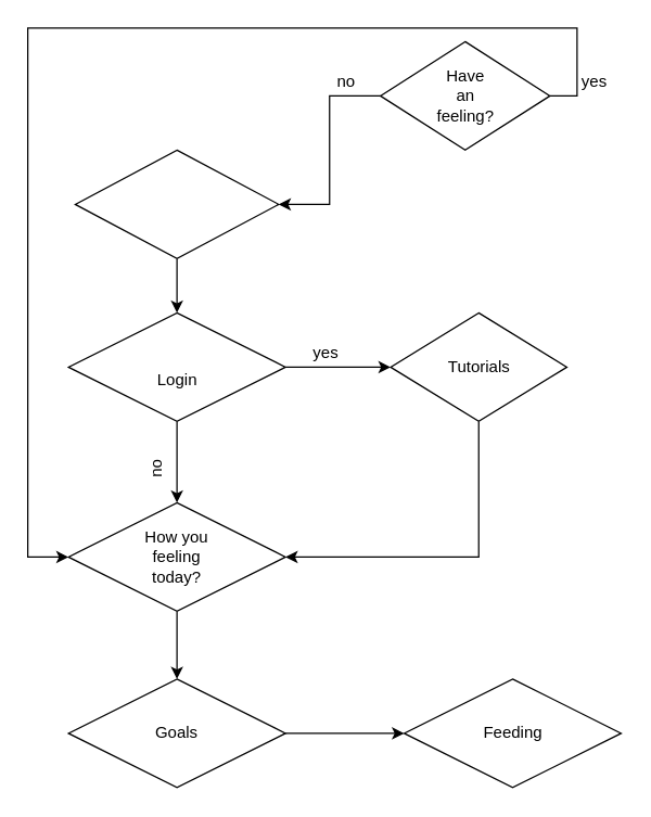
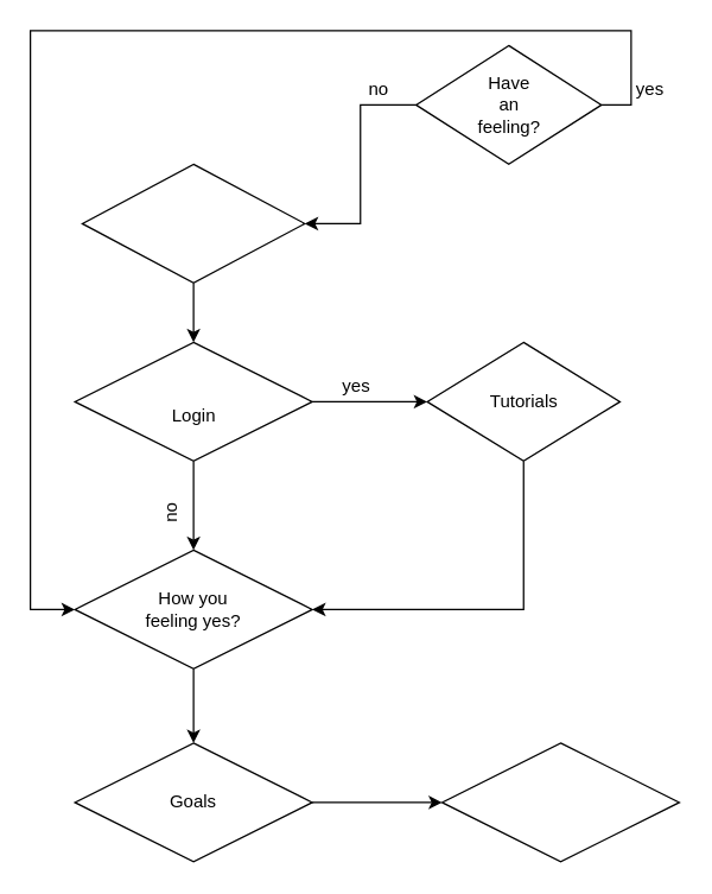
- <mxCell id="14" value="How you feeling today?" style="text;html=1;strokeColor=none;fillColor=none;align=center;verticalAlign=middle;whiteSpace=wrap;rounded=0;" vertex="1" parent="1"><mxGeometry x="95" y="385" width="70" height="50" as="geometry" /></mxCell>
+ <mxCell id="14" value="How you feeling yes?" style="text;html=1;strokeColor=none;fillColor=none;align=center;verticalAlign=middle;whiteSpace=wrap;rounded=0;" vertex="1" parent="1"><mxGeometry x="95" y="385" width="70" height="50" as="geometry" /></mxCell>
- <mxCell id="26" value="Feeding" style="text;html=1;strokeColor=none;fillColor=none;align=center;verticalAlign=middle;whiteSpace=wrap;rounded=0;" vertex="1" parent="1"><mxGeometry x="357.5" y="530" width="40" height="20" as="geometry" /></mxCell>
